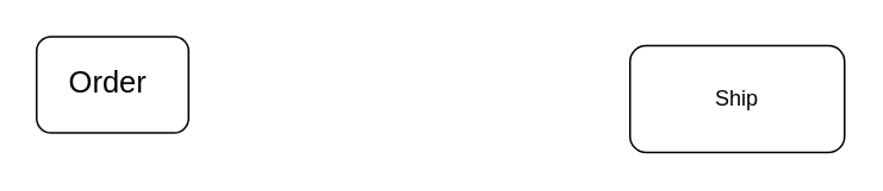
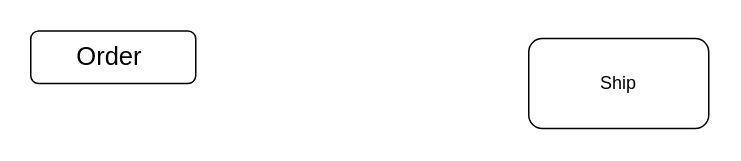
- <mxCell id="2" value="&lt;font style=&quot;font-size: 17px&quot;&gt;Order&amp;nbsp;&lt;/font&gt;" style="rounded=1;whiteSpace=wrap;html=1;" vertex="1" parent="1"><mxGeometry x="20" y="20" width="85" height="54" as="geometry" /></mxCell>
+ <mxCell id="2" value="&lt;font style=&quot;font-size: 17px&quot;&gt;Order&amp;nbsp;&lt;/font&gt;" style="rounded=1;whiteSpace=wrap;html=1;" vertex="1" parent="1"><mxGeometry x="20" y="20" width="110" height="35" as="geometry" /></mxCell>
